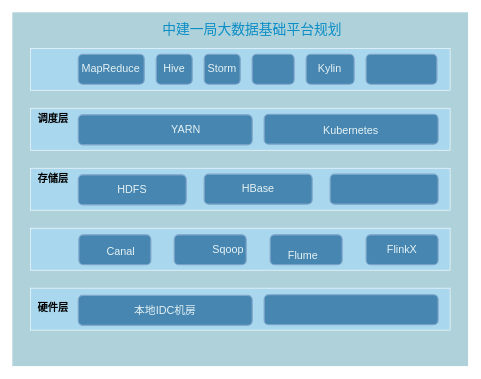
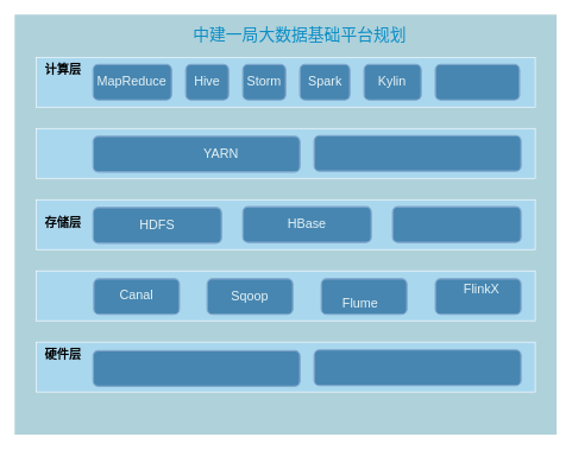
+ <mxCell id="5" value="&lt;b&gt;&lt;font style=&quot;font-size: 17px&quot;&gt;计算层&lt;/font&gt;&lt;/b&gt;" style="text;html=1;strokeColor=none;fillColor=none;align=center;verticalAlign=middle;whiteSpace=wrap;rounded=0;" vertex="1" parent="1"><mxGeometry x="58" y="88" width="60" height="20" as="geometry" /></mxCell>
+ <mxCell id="49" value="&lt;font style=&quot;font-size: 18px&quot; color=&quot;#e6f3f5&quot;&gt;Spark&lt;br&gt;&lt;/font&gt;" style="text;html=1;strokeColor=none;fillColor=none;align=center;verticalAlign=middle;whiteSpace=wrap;rounded=0;fontSize=18;" vertex="1" parent="47"><mxGeometry x="25.667" y="13.5" width="18.667" height="20" as="geometry" /></mxCell>
- <mxCell id="7" value="&lt;b&gt;&lt;font style=&quot;font-size: 17px&quot;&gt;调度层&lt;/font&gt;&lt;/b&gt;" style="text;html=1;strokeColor=none;fillColor=none;align=center;verticalAlign=middle;whiteSpace=wrap;rounded=0;" vertex="1" parent="1"><mxGeometry x="58" y="188" width="60" height="20" as="geometry" /></mxCell>
- <mxCell id="35" value="&lt;font style=&quot;font-size: 18px&quot; color=&quot;#e6f3f5&quot;&gt;Kubernetes&lt;br&gt;&lt;/font&gt;" style="text;html=1;strokeColor=none;fillColor=none;align=center;verticalAlign=middle;whiteSpace=wrap;rounded=0;fontSize=18;" vertex="1" parent="33"><mxGeometry x="106.333" y="17" width="77.333" height="20" as="geometry" /></mxCell>
- <mxCell id="9" value="&lt;b&gt;&lt;font style=&quot;font-size: 17px&quot;&gt;存储层&lt;/font&gt;&lt;/b&gt;" style="text;html=1;strokeColor=none;fillColor=none;align=center;verticalAlign=middle;whiteSpace=wrap;rounded=0;" vertex="1" parent="1"><mxGeometry x="58" y="288" width="60" height="20" as="geometry" /></mxCell>
+ <mxCell id="9" value="&lt;b&gt;&lt;font style=&quot;font-size: 17px&quot;&gt;存储层&lt;/font&gt;&lt;/b&gt;" style="text;html=1;strokeColor=none;fillColor=none;align=center;verticalAlign=middle;whiteSpace=wrap;rounded=0;" vertex="1" parent="1"><mxGeometry x="58" y="303" width="60" height="20" as="geometry" /></mxCell>
- <mxCell id="17" value="&lt;font style=&quot;font-size: 18px&quot; color=&quot;#e6f3f5&quot;&gt;Sqoop&lt;br&gt;&lt;/font&gt;" style="text;html=1;strokeColor=none;fillColor=none;align=center;verticalAlign=middle;whiteSpace=wrap;rounded=0;fontSize=18;" vertex="1" parent="15"><mxGeometry x="72.857" y="15" width="34.286" height="20" as="geometry" /></mxCell>
+ <mxCell id="17" value="&lt;font style=&quot;font-size: 18px&quot; color=&quot;#e6f3f5&quot;&gt;Sqoop&lt;br&gt;&lt;/font&gt;" style="text;html=1;strokeColor=none;fillColor=none;align=center;verticalAlign=middle;whiteSpace=wrap;rounded=0;fontSize=18;" vertex="1" parent="15"><mxGeometry x="42.857" y="15" width="34.286" height="20" as="geometry" /></mxCell>
- <mxCell id="22" value="&lt;font style=&quot;font-size: 18px&quot; color=&quot;#e6f3f5&quot;&gt;FlinkX&lt;/font&gt;" style="text;html=1;strokeColor=none;fillColor=none;align=center;verticalAlign=middle;whiteSpace=wrap;rounded=0;fontSize=18;" vertex="1" parent="1"><mxGeometry x="640" y="406" width="60.0" height="20" as="geometry" /></mxCell>
+ <mxCell id="22" value="&lt;font style=&quot;font-size: 18px&quot; color=&quot;#e6f3f5&quot;&gt;FlinkX&lt;/font&gt;" style="text;html=1;strokeColor=none;fillColor=none;align=center;verticalAlign=middle;whiteSpace=wrap;rounded=0;fontSize=18;" vertex="1" parent="1"><mxGeometry x="645" y="396" width="60.0" height="20" as="geometry" /></mxCell>
- <mxCell id="13" value="&lt;font style=&quot;font-size: 18px&quot; color=&quot;#e6f3f5&quot;&gt;Canal&lt;br&gt;&lt;/font&gt;" style="text;html=1;strokeColor=none;fillColor=none;align=center;verticalAlign=middle;whiteSpace=wrap;rounded=0;fontSize=18;" vertex="1" parent="11"><mxGeometry x="54" y="21.5" width="32" height="20" as="geometry" /></mxCell>
+ <mxCell id="13" value="&lt;font style=&quot;font-size: 18px&quot; color=&quot;#e6f3f5&quot;&gt;Canal&lt;br&gt;&lt;/font&gt;" style="text;html=1;strokeColor=none;fillColor=none;align=center;verticalAlign=middle;whiteSpace=wrap;rounded=0;fontSize=18;" vertex="1" parent="11"><mxGeometry x="44.0" y="16.5" width="32" height="20" as="geometry" /></mxCell>
- <mxCell id="56" value="&lt;b&gt;&lt;font style=&quot;font-size: 17px&quot;&gt;硬件层&lt;/font&gt;&lt;/b&gt;" style="text;html=1;strokeColor=none;fillColor=none;align=center;verticalAlign=middle;whiteSpace=wrap;rounded=0;" vertex="1" parent="1"><mxGeometry x="58" y="503" width="60" height="20" as="geometry" /></mxCell>
+ <mxCell id="56" value="&lt;b&gt;&lt;font style=&quot;font-size: 17px&quot;&gt;硬件层&lt;/font&gt;&lt;/b&gt;" style="text;html=1;strokeColor=none;fillColor=none;align=center;verticalAlign=middle;whiteSpace=wrap;rounded=0;" vertex="1" parent="1"><mxGeometry x="58" y="488" width="60" height="20" as="geometry" /></mxCell>
- <mxCell id="60" value="&lt;font style=&quot;font-size: 18px&quot; color=&quot;#e6f3f5&quot;&gt;本地IDC机房&lt;br&gt;&lt;/font&gt;" style="text;html=1;strokeColor=none;fillColor=none;align=center;verticalAlign=middle;whiteSpace=wrap;rounded=0;fontSize=18;" vertex="1" parent="58"><mxGeometry x="83.16" y="15" width="123.67" height="20" as="geometry" /></mxCell>
